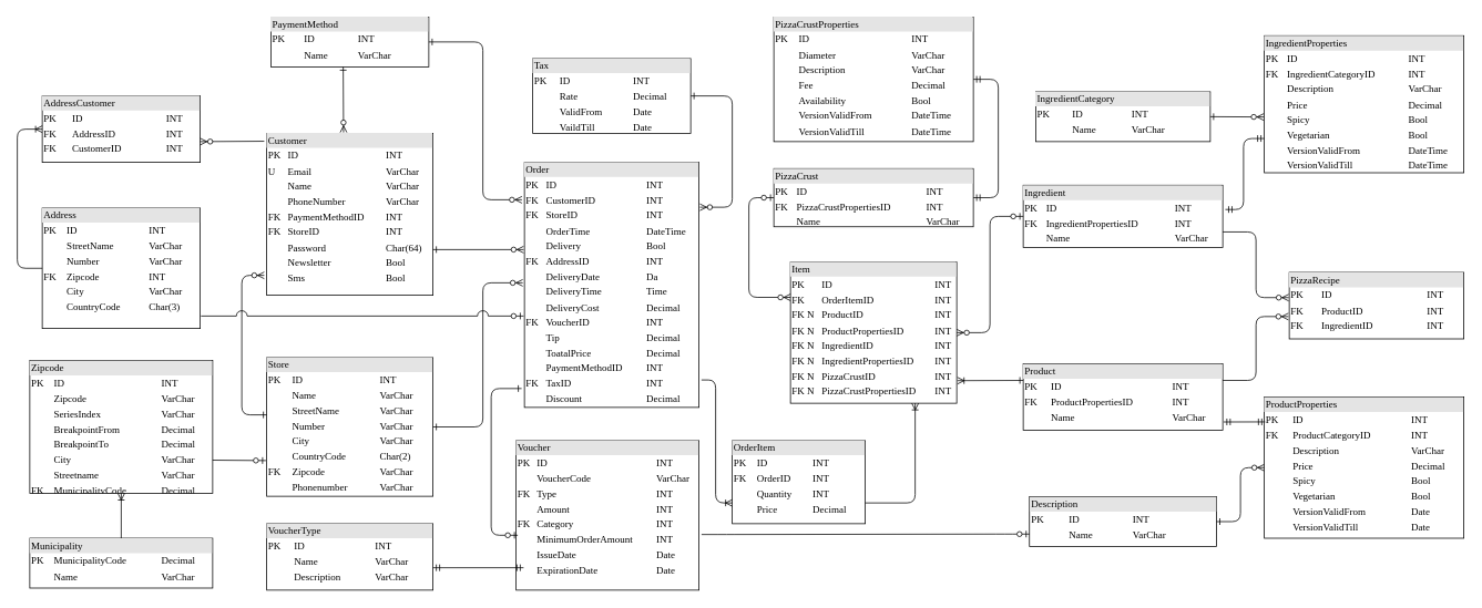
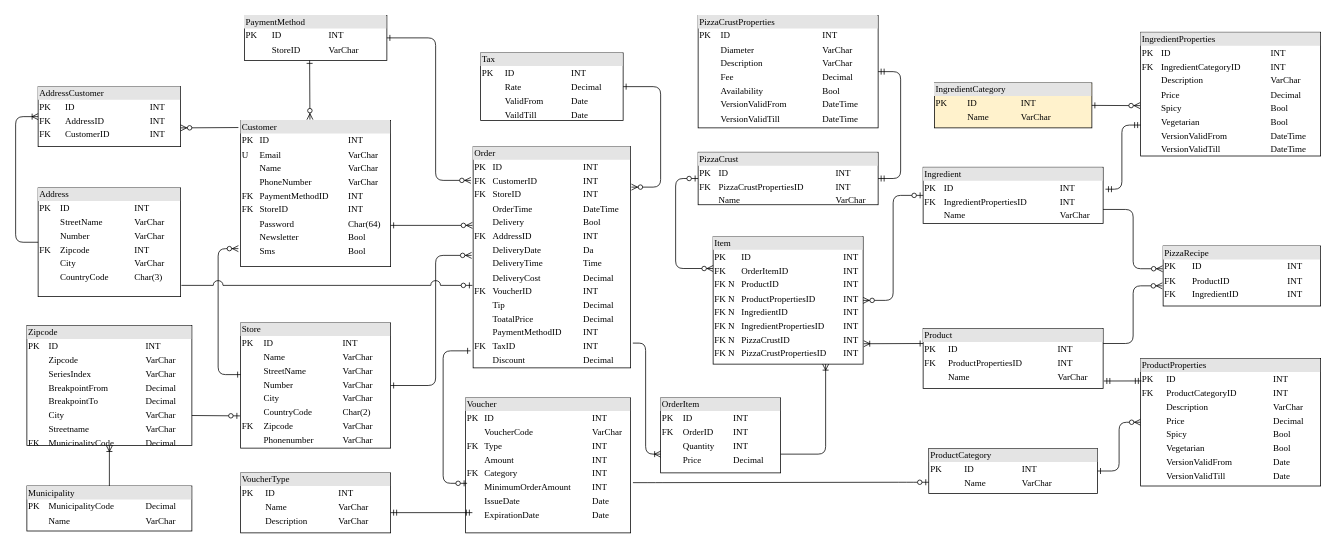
- <mxCell id="16" value="&lt;div style=&quot;box-sizing: border-box ; width: 100% ; background: #e4e4e4 ; padding: 2px&quot;&gt;PaymentMethod&lt;br&gt;&lt;/div&gt;&lt;table style=&quot;width: 100% ; font-size: 1em&quot; cellspacing=&quot;0&quot; cellpadding=&quot;2&quot;&gt;&lt;tbody&gt;&lt;tr&gt;&lt;td&gt;PK&lt;/td&gt;&lt;td&gt;ID&lt;br&gt;&lt;/td&gt;&lt;td&gt;INT&lt;/td&gt;&lt;/tr&gt;&lt;tr&gt;&lt;td&gt;&lt;br&gt;&lt;/td&gt;&lt;td&gt;Name&lt;br&gt;&lt;/td&gt;&lt;td&gt;VarChar&lt;/td&gt;&lt;/tr&gt;&lt;/tbody&gt;&lt;/table&gt;" style="verticalAlign=top;align=left;overflow=fill;html=1;rounded=0;shadow=0;comic=0;labelBackgroundColor=none;strokeWidth=1;fontFamily=Verdana;fontSize=12" parent="1" vertex="1"><mxGeometry x="325" y="20" width="190" height="60" as="geometry" /></mxCell>
+ <mxCell id="16" value="&lt;div style=&quot;box-sizing: border-box ; width: 100% ; background: #e4e4e4 ; padding: 2px&quot;&gt;PaymentMethod&lt;br&gt;&lt;/div&gt;&lt;table style=&quot;width: 100% ; font-size: 1em&quot; cellspacing=&quot;0&quot; cellpadding=&quot;2&quot;&gt;&lt;tbody&gt;&lt;tr&gt;&lt;td&gt;PK&lt;/td&gt;&lt;td&gt;ID&lt;br&gt;&lt;/td&gt;&lt;td&gt;INT&lt;/td&gt;&lt;/tr&gt;&lt;tr&gt;&lt;td&gt;&lt;br&gt;&lt;/td&gt;&lt;td&gt;StoreID&lt;br&gt;&lt;/td&gt;&lt;td&gt;VarChar&lt;/td&gt;&lt;/tr&gt;&lt;/tbody&gt;&lt;/table&gt;" style="verticalAlign=top;align=left;overflow=fill;html=1;rounded=0;shadow=0;comic=0;labelBackgroundColor=none;strokeWidth=1;fontFamily=Verdana;fontSize=12" parent="1" vertex="1"><mxGeometry x="325" y="20" width="190" height="60" as="geometry" /></mxCell>
- <mxCell id="11" value="&lt;div style=&quot;box-sizing: border-box ; width: 100% ; background: #e4e4e4 ; padding: 2px&quot;&gt;IngredientCategory&lt;br&gt;&lt;/div&gt;&lt;table style=&quot;width: 100% ; font-size: 1em&quot; cellspacing=&quot;0&quot; cellpadding=&quot;2&quot;&gt;&lt;tbody&gt;&lt;tr&gt;&lt;td&gt;PK&lt;/td&gt;&lt;td&gt;ID&lt;br&gt;&lt;/td&gt;&lt;td&gt;INT&lt;/td&gt;&lt;/tr&gt;&lt;tr&gt;&lt;td&gt;&lt;br&gt;&lt;/td&gt;&lt;td&gt;Name&lt;br&gt;&lt;/td&gt;&lt;td&gt;VarChar&lt;/td&gt;&lt;/tr&gt;&lt;/tbody&gt;&lt;/table&gt;" style="verticalAlign=top;align=left;overflow=fill;html=1;rounded=0;shadow=0;comic=0;labelBackgroundColor=none;strokeWidth=1;fontFamily=Verdana;fontSize=12" parent="1" vertex="1"><mxGeometry x="1245" y="110" width="210" height="60" as="geometry" /></mxCell>
+ <mxCell id="11" value="&lt;div style=&quot;box-sizing: border-box ; width: 100% ; background: #e4e4e4 ; padding: 2px&quot;&gt;IngredientCategory&lt;br&gt;&lt;/div&gt;&lt;table style=&quot;width: 100% ; font-size: 1em&quot; cellspacing=&quot;0&quot; cellpadding=&quot;2&quot;&gt;&lt;tbody&gt;&lt;tr&gt;&lt;td&gt;PK&lt;/td&gt;&lt;td&gt;ID&lt;br&gt;&lt;/td&gt;&lt;td&gt;INT&lt;/td&gt;&lt;/tr&gt;&lt;tr&gt;&lt;td&gt;&lt;br&gt;&lt;/td&gt;&lt;td&gt;Name&lt;br&gt;&lt;/td&gt;&lt;td&gt;VarChar&lt;/td&gt;&lt;/tr&gt;&lt;/tbody&gt;&lt;/table&gt;" style="verticalAlign=top;align=left;overflow=fill;html=1;rounded=0;shadow=0;comic=0;labelBackgroundColor=none;strokeWidth=1;fontFamily=Verdana;fontSize=12;fillColor=#fff2cc;" parent="1" vertex="1"><mxGeometry x="1245" y="110" width="210" height="60" as="geometry" /></mxCell>
- <mxCell id="8" value="&lt;div style=&quot;box-sizing: border-box ; width: 100% ; background: #e4e4e4 ; padding: 2px&quot;&gt;Description&lt;br&gt;&lt;/div&gt;&lt;table style=&quot;width: 100% ; font-size: 1em&quot; cellspacing=&quot;0&quot; cellpadding=&quot;2&quot;&gt;&lt;tbody&gt;&lt;tr&gt;&lt;td&gt;PK&lt;/td&gt;&lt;td&gt;ID&lt;br&gt;&lt;/td&gt;&lt;td&gt;INT&lt;/td&gt;&lt;/tr&gt;&lt;tr&gt;&lt;td&gt;&lt;br&gt;&lt;/td&gt;&lt;td&gt;Name&lt;br&gt;&lt;/td&gt;&lt;td&gt;VarChar&lt;/td&gt;&lt;/tr&gt;&lt;/tbody&gt;&lt;/table&gt;" style="verticalAlign=top;align=left;overflow=fill;html=1;rounded=0;shadow=0;comic=0;labelBackgroundColor=none;strokeWidth=1;fontFamily=Verdana;fontSize=12" parent="1" vertex="1"><mxGeometry x="1237.5" y="597.5" width="225" height="60" as="geometry" /></mxCell>
+ <mxCell id="8" value="&lt;div style=&quot;box-sizing: border-box ; width: 100% ; background: #e4e4e4 ; padding: 2px&quot;&gt;ProductCategory&lt;br&gt;&lt;/div&gt;&lt;table style=&quot;width: 100% ; font-size: 1em&quot; cellspacing=&quot;0&quot; cellpadding=&quot;2&quot;&gt;&lt;tbody&gt;&lt;tr&gt;&lt;td&gt;PK&lt;/td&gt;&lt;td&gt;ID&lt;br&gt;&lt;/td&gt;&lt;td&gt;INT&lt;/td&gt;&lt;/tr&gt;&lt;tr&gt;&lt;td&gt;&lt;br&gt;&lt;/td&gt;&lt;td&gt;Name&lt;br&gt;&lt;/td&gt;&lt;td&gt;VarChar&lt;/td&gt;&lt;/tr&gt;&lt;/tbody&gt;&lt;/table&gt;" style="verticalAlign=top;align=left;overflow=fill;html=1;rounded=0;shadow=0;comic=0;labelBackgroundColor=none;strokeWidth=1;fontFamily=Verdana;fontSize=12" parent="1" vertex="1"><mxGeometry x="1237.5" y="597.5" width="225" height="60" as="geometry" /></mxCell>
